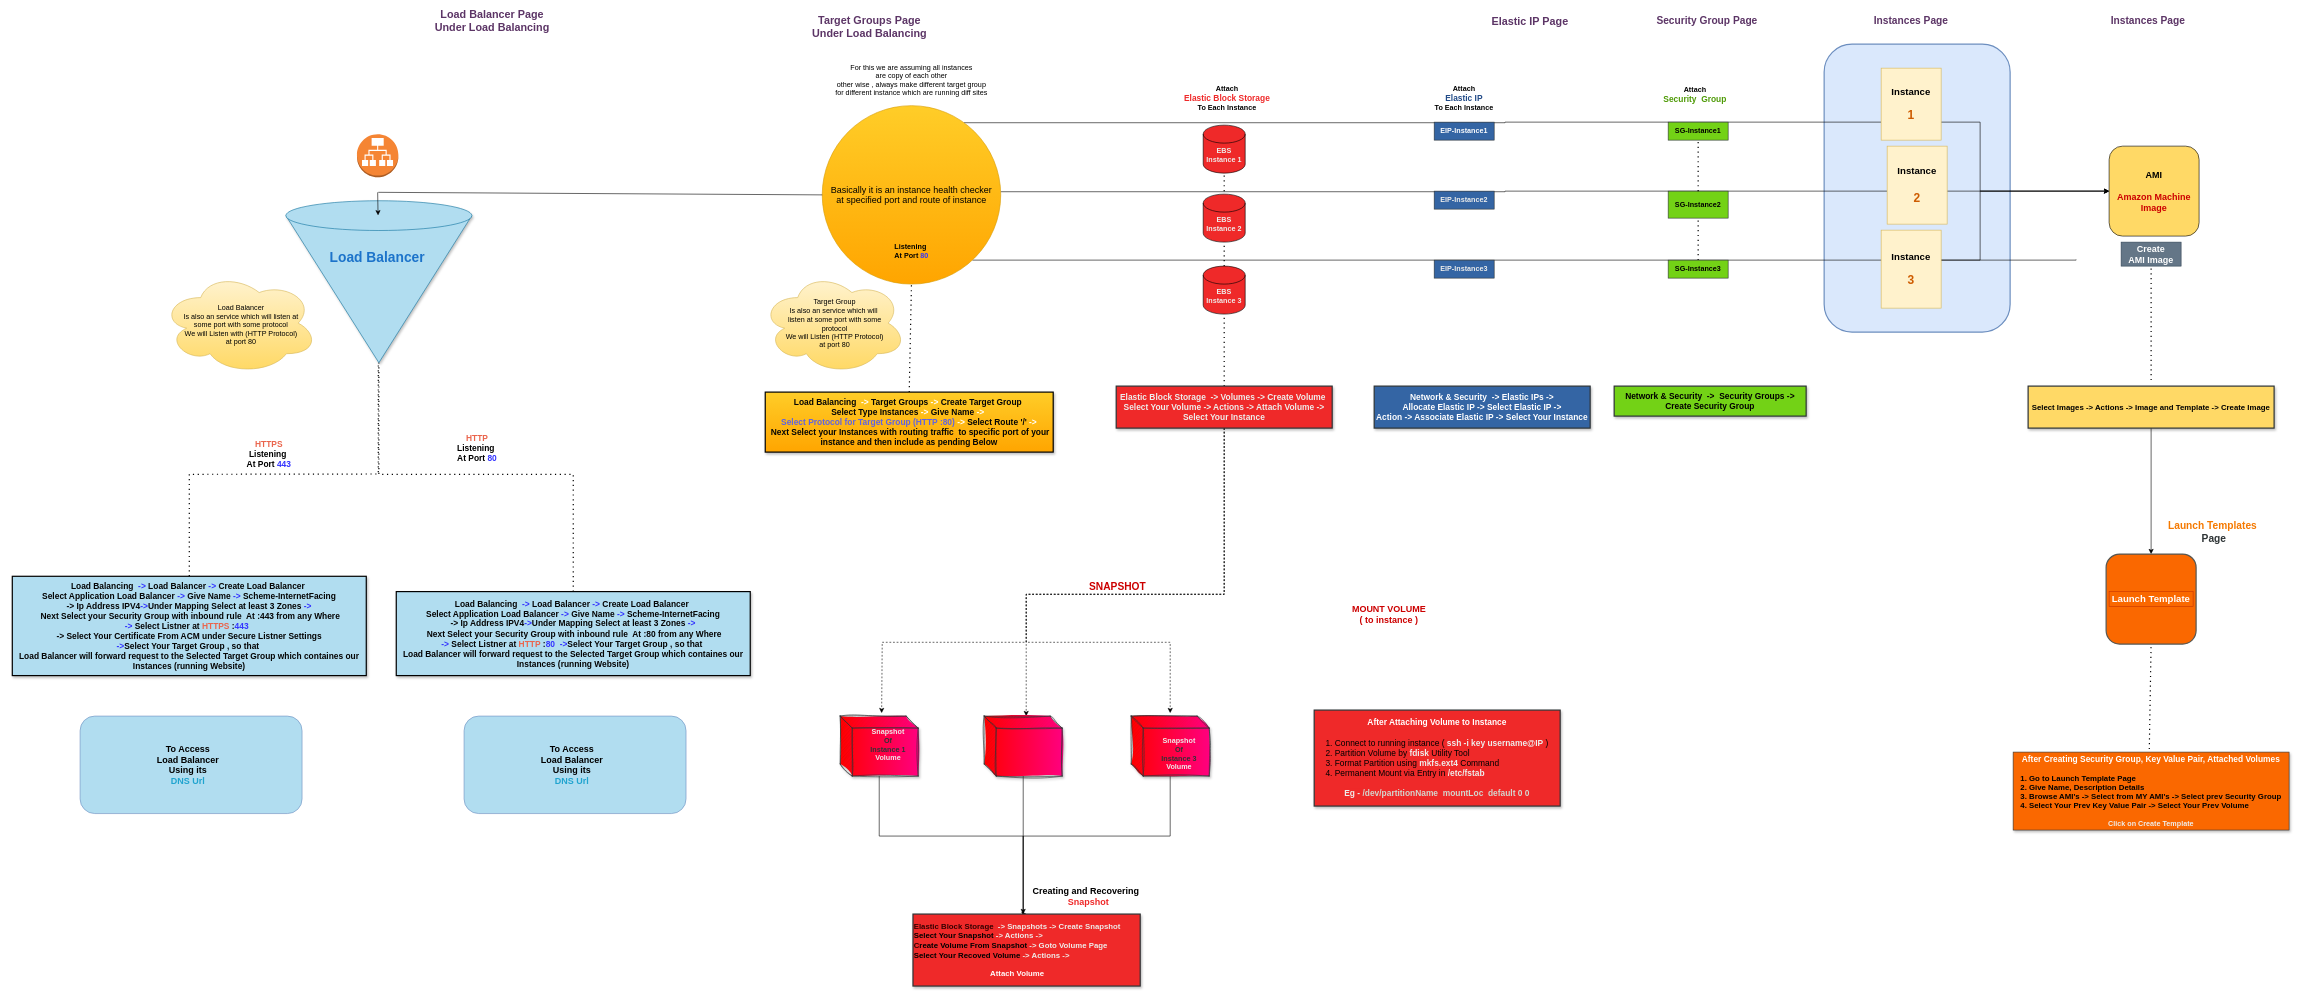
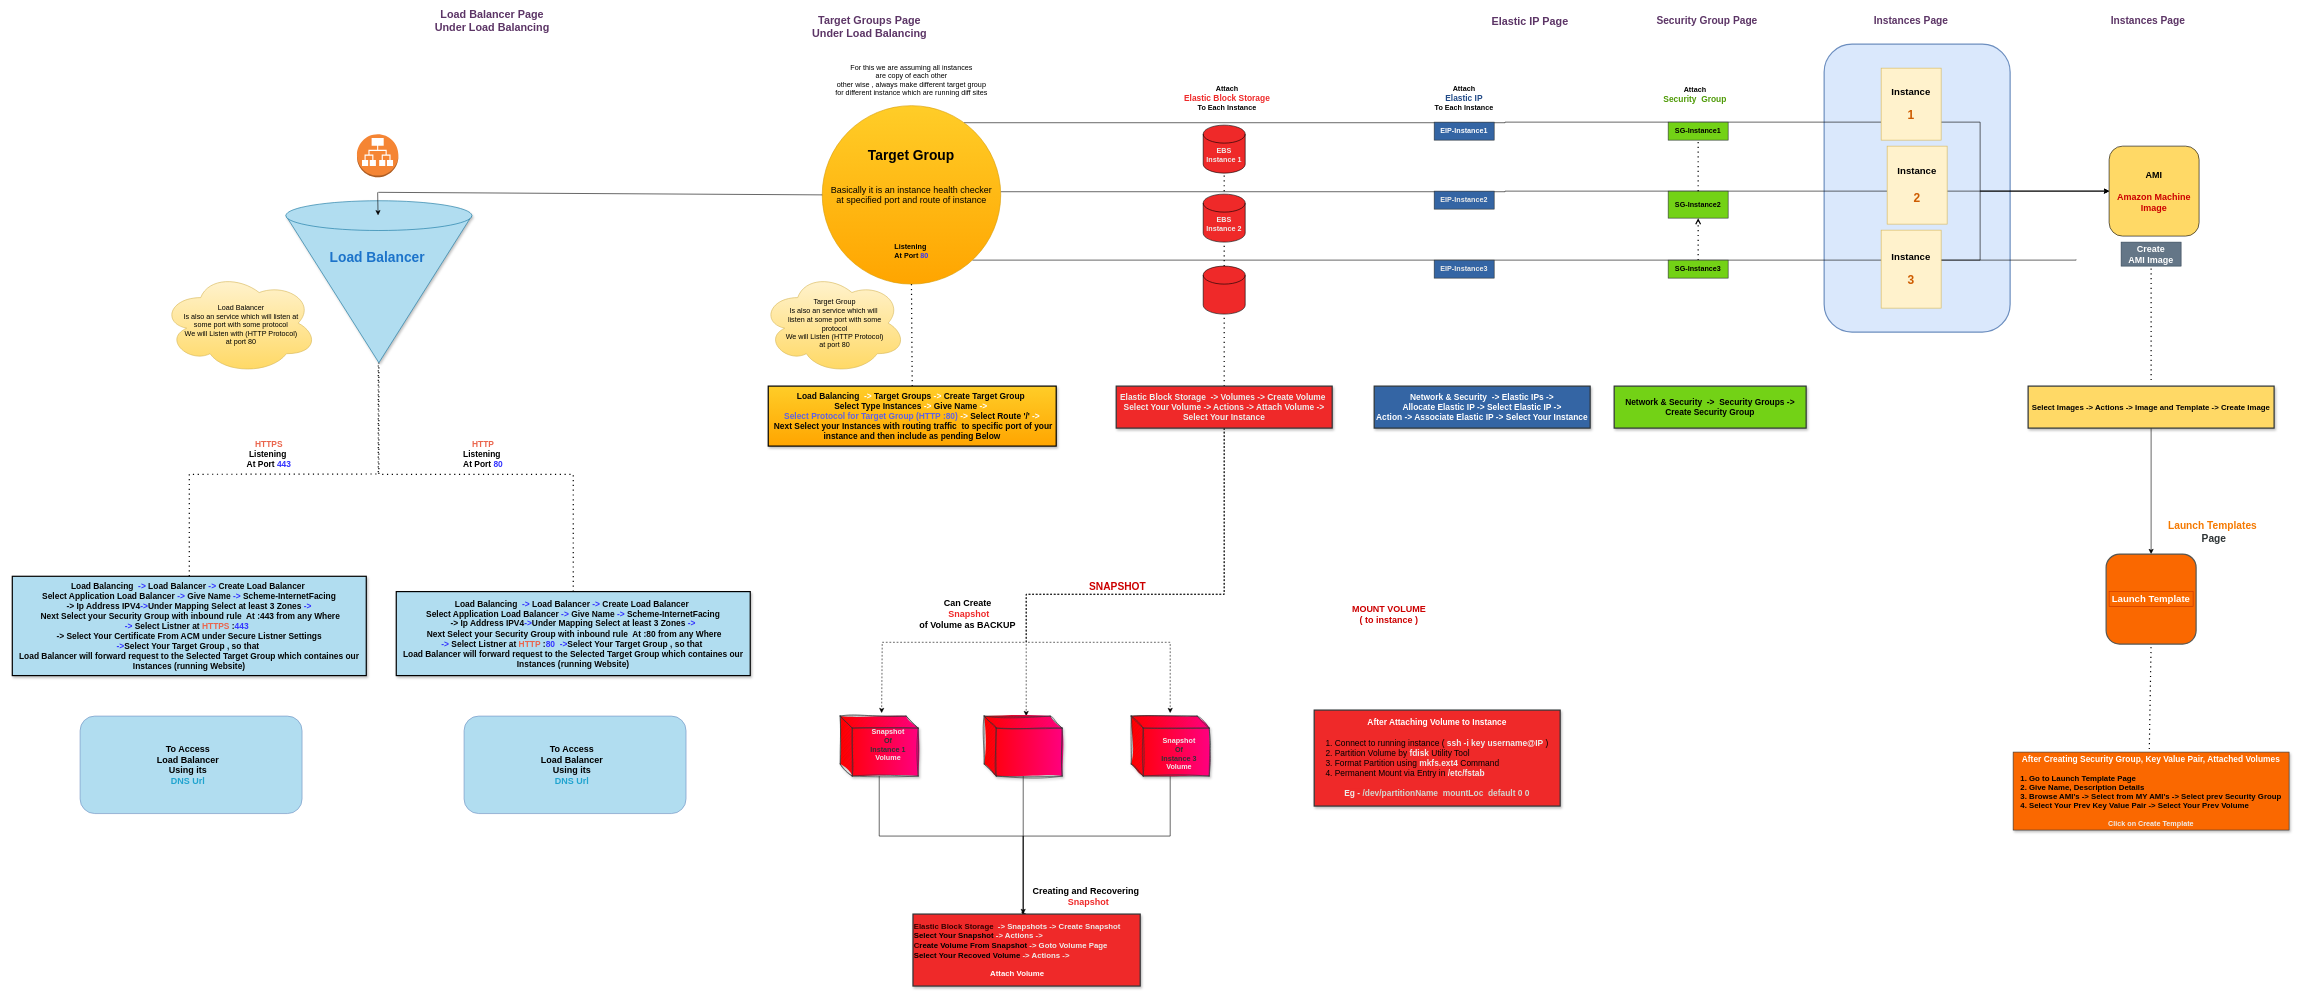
+ <mxCell id="69" value="&lt;font style=&quot;font-size: 23px;&quot;&gt;&lt;b&gt;Target Group&lt;/b&gt;&lt;/font&gt;" style="text;html=1;strokeColor=none;fillColor=none;align=center;verticalAlign=middle;whiteSpace=wrap;rounded=0;" parent="1" vertex="1"><mxGeometry x="1428.13" y="243" width="181.25" height="30" as="geometry" /></mxCell>
- <mxCell id="28" value="" style="endArrow=none;dashed=1;html=1;dashPattern=1 3;strokeWidth=2;rounded=0;exitX=0.5;exitY=0;exitDx=0;exitDy=0;entryX=0.5;entryY=1;entryDx=0;entryDy=0;" parent="1" source="26" target="25" edge="1"><mxGeometry width="50" height="50" relative="1" as="geometry"><mxPoint x="2969.5" y="418" as="sourcePoint" /><mxPoint x="2969.5" y="333" as="targetPoint" /></mxGeometry></mxCell>
+ <mxCell id="28" value="" style="endArrow=open;dashed=1;html=1;dashPattern=1 3;strokeWidth=2;rounded=0;exitX=0.5;exitY=0;exitDx=0;exitDy=0;entryX=0.5;entryY=1;entryDx=0;entryDy=0;" parent="1" source="26" target="25" edge="1"><mxGeometry width="50" height="50" relative="1" as="geometry"><mxPoint x="2969.5" y="418" as="sourcePoint" /><mxPoint x="2969.5" y="333" as="targetPoint" /></mxGeometry></mxCell>
- <mxCell id="46" value="&lt;div&gt;&lt;b&gt;&lt;font color=&quot;#eeeeec&quot;&gt;EBS&lt;/font&gt;&lt;/b&gt;&lt;/div&gt;&lt;div&gt;&lt;font color=&quot;#eeeeec&quot;&gt;&lt;b&gt;Instance 3&lt;/b&gt;&lt;br&gt;&lt;/font&gt;&lt;/div&gt;" style="text;html=1;strokeColor=none;fillColor=none;align=center;verticalAlign=middle;whiteSpace=wrap;rounded=0;" parent="1" vertex="1"><mxGeometry x="2005" y="478" width="70" height="30" as="geometry" /></mxCell>
- <mxCell id="29" value="&lt;font style=&quot;font-size: 14px;&quot;&gt;&lt;b&gt;Network &amp;amp; Security&amp;nbsp; -&amp;gt;&amp;nbsp; Security Groups -&amp;gt; Create Security Group&lt;br&gt;&lt;/b&gt;&lt;/font&gt;" style="text;html=1;strokeColor=#2e3436;fillColor=#73d216;align=center;verticalAlign=middle;whiteSpace=wrap;rounded=0;strokeWidth=2;shadow=1;" parent="1" vertex="1"><mxGeometry x="2690" y="643" width="320" height="50" as="geometry" /></mxCell>
+ <mxCell id="29" value="&lt;font style=&quot;font-size: 14px;&quot;&gt;&lt;b&gt;Network &amp;amp; Security&amp;nbsp; -&amp;gt;&amp;nbsp; Security Groups -&amp;gt; Create Security Group&lt;br&gt;&lt;/b&gt;&lt;/font&gt;" style="text;html=1;strokeColor=#2e3436;fillColor=#73d216;align=center;verticalAlign=middle;whiteSpace=wrap;rounded=0;strokeWidth=2;shadow=1;" parent="1" vertex="1"><mxGeometry x="2690" y="643" width="320" height="70" as="geometry" /></mxCell>
- <mxCell id="73" value="&lt;div style=&quot;font-size: 14px;&quot;&gt;&lt;font style=&quot;font-size: 14px;&quot;&gt;&lt;b style=&quot;&quot;&gt;&lt;font color=&quot;#050505&quot;&gt;Load Balancing&amp;nbsp; &lt;/font&gt;&lt;font color=&quot;#ffffff&quot;&gt;-&amp;gt;&lt;/font&gt;&lt;font color=&quot;#050505&quot;&gt; Target Groups&amp;nbsp;&lt;/font&gt;&lt;/b&gt;&lt;b style=&quot;border-color: var(--border-color);&quot;&gt;&lt;font style=&quot;border-color: var(--border-color);&quot; color=&quot;#ffffff&quot;&gt;-&amp;gt;&lt;/font&gt;&lt;/b&gt;&lt;b style=&quot;&quot;&gt;&lt;font color=&quot;#050505&quot;&gt;&amp;nbsp;Create Target Group&amp;nbsp;&lt;/font&gt;&lt;/b&gt;&lt;/font&gt;&lt;/div&gt;&lt;div style=&quot;font-size: 14px;&quot;&gt;&lt;font color=&quot;#050505&quot;&gt;&lt;font style=&quot;font-size: 14px;&quot;&gt;&lt;b&gt;Select Type Instances&amp;nbsp;&lt;/b&gt;&lt;/font&gt;&lt;/font&gt;&lt;b style=&quot;border-color: var(--border-color);&quot;&gt;&lt;font style=&quot;border-color: var(--border-color);&quot; color=&quot;#ffffff&quot;&gt;-&amp;gt;&lt;/font&gt;&lt;/b&gt;&lt;font color=&quot;#050505&quot;&gt;&lt;font style=&quot;font-size: 14px;&quot;&gt;&lt;b&gt;&amp;nbsp;Give Name&amp;nbsp;&lt;/b&gt;&lt;/font&gt;&lt;/font&gt;&lt;b style=&quot;border-color: var(--border-color);&quot;&gt;&lt;font style=&quot;border-color: var(--border-color);&quot; color=&quot;#ffffff&quot;&gt;-&amp;gt;&lt;/font&gt;&lt;/b&gt;&lt;font color=&quot;#050505&quot;&gt;&lt;font style=&quot;font-size: 14px;&quot;&gt;&lt;b&gt;&amp;nbsp;&lt;/b&gt;&lt;/font&gt;&lt;/font&gt;&lt;/div&gt;&lt;div style=&quot;font-size: 14px;&quot;&gt;&lt;font style=&quot;font-size: 14px;&quot;&gt;&lt;b style=&quot;&quot;&gt;&lt;font color=&quot;#5f63e3&quot;&gt;Select Protocol for Target Group (HTTP :80)&lt;/font&gt;&lt;font color=&quot;#050505&quot;&gt;&amp;nbsp;&lt;/font&gt;&lt;/b&gt;&lt;/font&gt;&lt;b style=&quot;border-color: var(--border-color);&quot;&gt;&lt;font style=&quot;border-color: var(--border-color);&quot; color=&quot;#ffffff&quot;&gt;-&amp;gt;&lt;/font&gt;&lt;/b&gt;&lt;font style=&quot;color: rgb(5, 5, 5); font-size: 14px;&quot;&gt;&lt;b&gt;&amp;nbsp;&lt;/b&gt;&lt;/font&gt;&lt;b style=&quot;background-color: initial;&quot;&gt;&lt;font color=&quot;#050505&quot;&gt;Select Route '/' &lt;/font&gt;&lt;font color=&quot;#ffffff&quot;&gt;-&amp;gt;&lt;/font&gt;&lt;/b&gt;&lt;/div&gt;&lt;div style=&quot;font-size: 14px;&quot;&gt;&lt;b style=&quot;background-color: initial;&quot;&gt;&lt;font color=&quot;#050505&quot;&gt;&amp;nbsp;Next Select your Instances with routing traffic&amp;nbsp; to specific port of your instance and then include as pending Below&lt;/font&gt;&lt;/b&gt;&lt;/div&gt;" style="text;html=1;strokeColor=#000000;fillColor=#ffcd28;align=center;verticalAlign=middle;whiteSpace=wrap;rounded=0;strokeWidth=2;shadow=1;gradientColor=#ffa500;" parent="1" vertex="1"><mxGeometry x="1275" y="653" width="480" height="100" as="geometry" /></mxCell>
+ <mxCell id="73" value="&lt;div style=&quot;font-size: 14px;&quot;&gt;&lt;font style=&quot;font-size: 14px;&quot;&gt;&lt;b style=&quot;&quot;&gt;&lt;font color=&quot;#050505&quot;&gt;Load Balancing&amp;nbsp; &lt;/font&gt;&lt;font color=&quot;#ffffff&quot;&gt;-&amp;gt;&lt;/font&gt;&lt;font color=&quot;#050505&quot;&gt; Target Groups&amp;nbsp;&lt;/font&gt;&lt;/b&gt;&lt;b style=&quot;border-color: var(--border-color);&quot;&gt;&lt;font style=&quot;border-color: var(--border-color);&quot; color=&quot;#ffffff&quot;&gt;-&amp;gt;&lt;/font&gt;&lt;/b&gt;&lt;b style=&quot;&quot;&gt;&lt;font color=&quot;#050505&quot;&gt;&amp;nbsp;Create Target Group&amp;nbsp;&lt;/font&gt;&lt;/b&gt;&lt;/font&gt;&lt;/div&gt;&lt;div style=&quot;font-size: 14px;&quot;&gt;&lt;font color=&quot;#050505&quot;&gt;&lt;font style=&quot;font-size: 14px;&quot;&gt;&lt;b&gt;Select Type Instances&amp;nbsp;&lt;/b&gt;&lt;/font&gt;&lt;/font&gt;&lt;b style=&quot;border-color: var(--border-color);&quot;&gt;&lt;font style=&quot;border-color: var(--border-color);&quot; color=&quot;#ffffff&quot;&gt;-&amp;gt;&lt;/font&gt;&lt;/b&gt;&lt;font color=&quot;#050505&quot;&gt;&lt;font style=&quot;font-size: 14px;&quot;&gt;&lt;b&gt;&amp;nbsp;Give Name&amp;nbsp;&lt;/b&gt;&lt;/font&gt;&lt;/font&gt;&lt;b style=&quot;border-color: var(--border-color);&quot;&gt;&lt;font style=&quot;border-color: var(--border-color);&quot; color=&quot;#ffffff&quot;&gt;-&amp;gt;&lt;/font&gt;&lt;/b&gt;&lt;font color=&quot;#050505&quot;&gt;&lt;font style=&quot;font-size: 14px;&quot;&gt;&lt;b&gt;&amp;nbsp;&lt;/b&gt;&lt;/font&gt;&lt;/font&gt;&lt;/div&gt;&lt;div style=&quot;font-size: 14px;&quot;&gt;&lt;font style=&quot;font-size: 14px;&quot;&gt;&lt;b style=&quot;&quot;&gt;&lt;font color=&quot;#5f63e3&quot;&gt;Select Protocol for Target Group (HTTP :80)&lt;/font&gt;&lt;font color=&quot;#050505&quot;&gt;&amp;nbsp;&lt;/font&gt;&lt;/b&gt;&lt;/font&gt;&lt;b style=&quot;border-color: var(--border-color);&quot;&gt;&lt;font style=&quot;border-color: var(--border-color);&quot; color=&quot;#ffffff&quot;&gt;-&amp;gt;&lt;/font&gt;&lt;/b&gt;&lt;font style=&quot;color: rgb(5, 5, 5); font-size: 14px;&quot;&gt;&lt;b&gt;&amp;nbsp;&lt;/b&gt;&lt;/font&gt;&lt;b style=&quot;background-color: initial;&quot;&gt;&lt;font color=&quot;#050505&quot;&gt;Select Route '/' &lt;/font&gt;&lt;font color=&quot;#ffffff&quot;&gt;-&amp;gt;&lt;/font&gt;&lt;/b&gt;&lt;/div&gt;&lt;div style=&quot;font-size: 14px;&quot;&gt;&lt;b style=&quot;background-color: initial;&quot;&gt;&lt;font color=&quot;#050505&quot;&gt;&amp;nbsp;Next Select your Instances with routing traffic&amp;nbsp; to specific port of your instance and then include as pending Below&lt;/font&gt;&lt;/b&gt;&lt;/div&gt;" style="text;html=1;strokeColor=#000000;fillColor=#ffcd28;align=center;verticalAlign=middle;whiteSpace=wrap;rounded=0;strokeWidth=2;shadow=1;gradientColor=#ffa500;" parent="1" vertex="1"><mxGeometry x="1280" y="643" width="480" height="100" as="geometry" /></mxCell>
- <mxCell id="89" value="&lt;b style=&quot;border-color: var(--border-color); font-size: 14px;&quot;&gt;&lt;font style=&quot;border-color: var(--border-color);&quot; color=&quot;#ea654d&quot;&gt;HTTP&lt;br style=&quot;border-color: var(--border-color);&quot;&gt;&lt;/font&gt;&lt;/b&gt;&lt;b style=&quot;font-size: 14px;&quot;&gt;Listening&amp;nbsp;&lt;br&gt;At Port &lt;font style=&quot;font-size: 14px;&quot; color=&quot;#3333ff&quot;&gt;80&lt;/font&gt;&lt;/b&gt;" style="text;html=1;strokeColor=none;fillColor=none;align=center;verticalAlign=middle;whiteSpace=wrap;rounded=0;" vertex="1" parent="1"><mxGeometry x="740" y="690" width="110" height="113" as="geometry" /></mxCell>
+ <mxCell id="89" value="&lt;b style=&quot;border-color: var(--border-color); font-size: 14px;&quot;&gt;&lt;font style=&quot;border-color: var(--border-color);&quot; color=&quot;#ea654d&quot;&gt;HTTP&lt;br style=&quot;border-color: var(--border-color);&quot;&gt;&lt;/font&gt;&lt;/b&gt;&lt;b style=&quot;font-size: 14px;&quot;&gt;Listening&amp;nbsp;&lt;br&gt;At Port &lt;font style=&quot;font-size: 14px;&quot; color=&quot;#3333ff&quot;&gt;80&lt;/font&gt;&lt;/b&gt;" style="text;html=1;strokeColor=none;fillColor=none;align=center;verticalAlign=middle;whiteSpace=wrap;rounded=0;" vertex="1" parent="1"><mxGeometry x="750" y="700" width="110" height="113" as="geometry" /></mxCell>
+ <mxCell id="54" value="&lt;div style=&quot;font-size: 15px;&quot;&gt;&lt;font style=&quot;font-size: 15px;&quot;&gt;&lt;br&gt;&lt;/font&gt;&lt;/div&gt;&lt;div style=&quot;font-size: 15px;&quot;&gt;&lt;font style=&quot;font-size: 15px;&quot;&gt;&lt;b&gt;Can Create&lt;/b&gt;&lt;br&gt;&lt;/font&gt;&lt;/div&gt;&lt;div style=&quot;font-size: 15px;&quot;&gt;&lt;font style=&quot;font-size: 15px;&quot;&gt;&lt;b&gt;&lt;font style=&quot;font-size: 15px;&quot; color=&quot;#ef2929&quot;&gt;&amp;nbsp;Snapshot&lt;/font&gt;&lt;font style=&quot;font-size: 15px;&quot; color=&quot;#ef2929&quot;&gt;&lt;br&gt;&lt;/font&gt;&lt;/b&gt;&lt;/font&gt;&lt;/div&gt;&lt;div style=&quot;font-size: 15px;&quot;&gt;&lt;font style=&quot;font-size: 15px;&quot;&gt;&lt;b&gt;of Volume as BACKUP&lt;br&gt;&lt;/b&gt;&lt;/font&gt;&lt;/div&gt;" style="text;html=1;strokeColor=none;fillColor=none;align=center;verticalAlign=middle;whiteSpace=wrap;rounded=0;" parent="1" vertex="1"><mxGeometry x="1530" y="978" width="165" height="70" as="geometry" /></mxCell>
